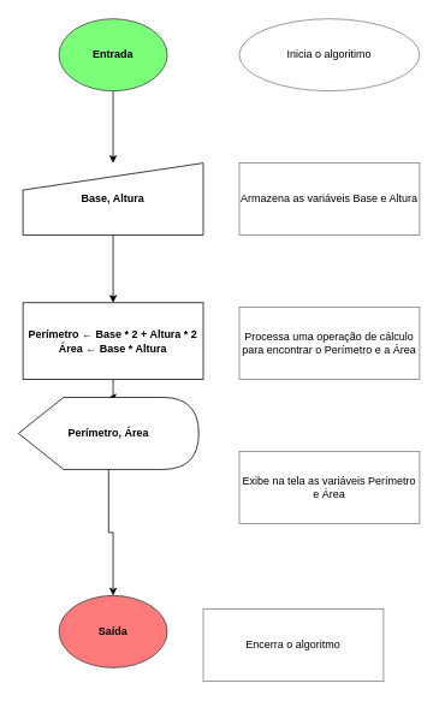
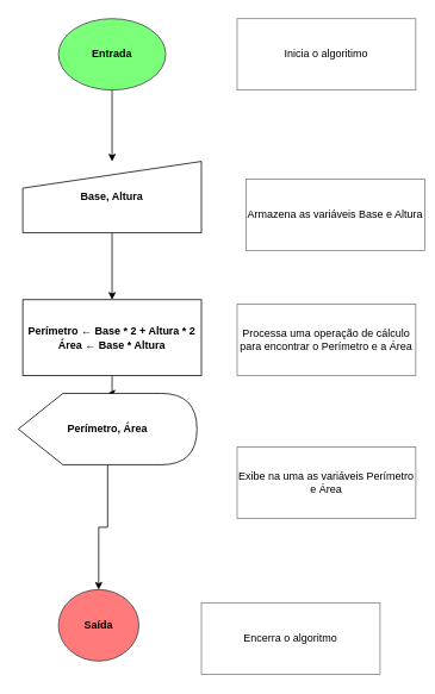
- <mxCell id="11" value="Inicia o algoritimo" style="ellipse;whiteSpace=wrap;html=1;strokeColor=#7b7b7b;" vertex="1" parent="1"><mxGeometry x="265" y="20" width="200" height="80" as="geometry" /></mxCell>
+ <mxCell id="11" value="Inicia o algoritimo" style="rounded=0;whiteSpace=wrap;html=1;strokeColor=#7b7b7b;" vertex="1" parent="1"><mxGeometry x="265" y="20" width="200" height="80" as="geometry" /></mxCell>
- <mxCell id="12" value="Armazena as variáveis Base e Altura" style="rounded=0;whiteSpace=wrap;html=1;strokeColor=#7b7b7b;" vertex="1" parent="1"><mxGeometry x="265" y="180" width="200" height="80" as="geometry" /></mxCell>
+ <mxCell id="12" value="Armazena as variáveis Base e Altura" style="rounded=0;whiteSpace=wrap;html=1;strokeColor=#7b7b7b;" vertex="1" parent="1"><mxGeometry x="275" y="200" width="200" height="80" as="geometry" /></mxCell>
- <mxCell id="13" value="Exibe na tela as variáveis Perímetro e Área" style="rounded=0;whiteSpace=wrap;html=1;strokeColor=#7b7b7b;" vertex="1" parent="1"><mxGeometry x="265" y="500" width="200" height="80" as="geometry" /></mxCell>
+ <mxCell id="13" value="Exibe na uma as variáveis Perímetro e Área" style="rounded=0;whiteSpace=wrap;html=1;strokeColor=#7b7b7b;" vertex="1" parent="1"><mxGeometry x="265" y="500" width="200" height="80" as="geometry" /></mxCell>
- <mxCell id="10" value="Saída" style="ellipse;whiteSpace=wrap;html=1;fillColor=#ff7b7b;strokeColor=#36393d;fontStyle=1" vertex="1" parent="1"><mxGeometry x="65" y="660" width="120" height="80" as="geometry" /></mxCell>
+ <mxCell id="10" value="Saída" style="ellipse;whiteSpace=wrap;html=1;fillColor=#ff7b7b;strokeColor=#36393d;fontStyle=1" vertex="1" parent="1"><mxGeometry x="65" y="660" width="90" height="80" as="geometry" /></mxCell>
